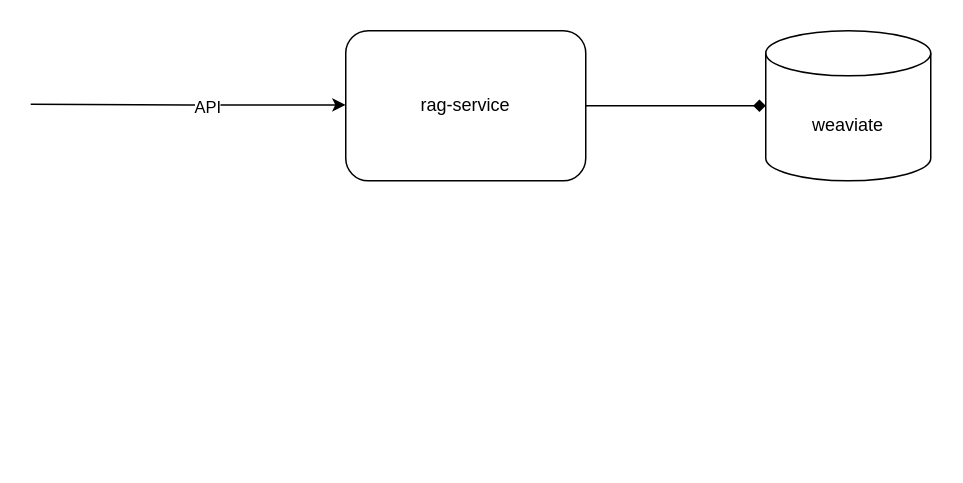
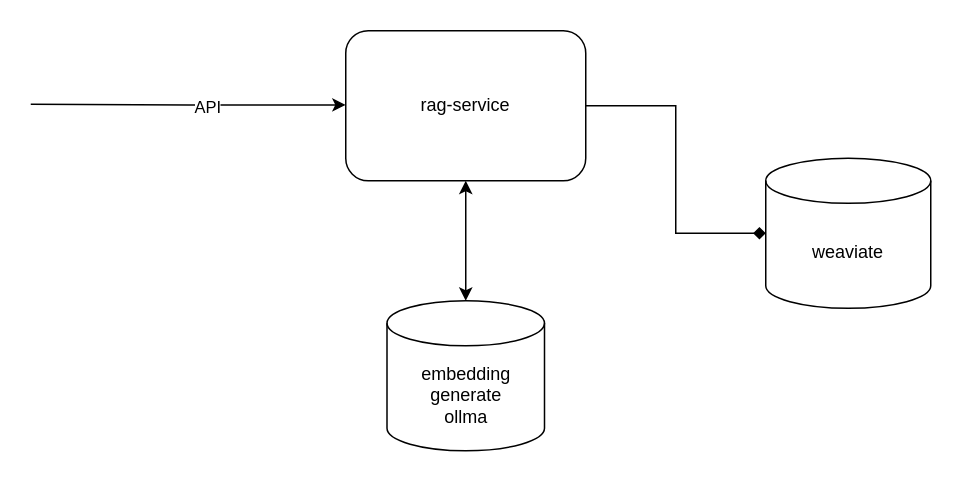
- <mxCell id="5" value="weaviate" style="shape=cylinder3;whiteSpace=wrap;html=1;boundedLbl=1;backgroundOutline=1;size=15;" vertex="1" parent="1"><mxGeometry x="510" y="20" width="110" height="100" as="geometry" /></mxCell>
+ <mxCell id="5" value="weaviate" style="shape=cylinder3;whiteSpace=wrap;html=1;boundedLbl=1;backgroundOutline=1;size=15;" vertex="1" parent="1"><mxGeometry x="510" y="105" width="110" height="100" as="geometry" /></mxCell>
+ <mxCell id="3" style="edgeStyle=orthogonalEdgeStyle;rounded=0;orthogonalLoop=1;jettySize=auto;html=1;exitX=0.5;exitY=1;exitDx=0;exitDy=0;entryX=0.5;entryY=0;entryDx=0;entryDy=0;entryPerimeter=0;startArrow=classic;startFill=1;" edge="1" parent="1" source="4" target="8"><mxGeometry relative="1" as="geometry"><mxPoint x="310.333" y="220" as="targetPoint" /></mxGeometry></mxCell>
+ <mxCell id="8" value="embedding&lt;br&gt;generate&lt;br&gt;ollma" style="shape=cylinder3;whiteSpace=wrap;html=1;boundedLbl=1;backgroundOutline=1;size=15;" vertex="1" parent="1"><mxGeometry x="257.5" y="200" width="105" height="100" as="geometry" /></mxCell>
